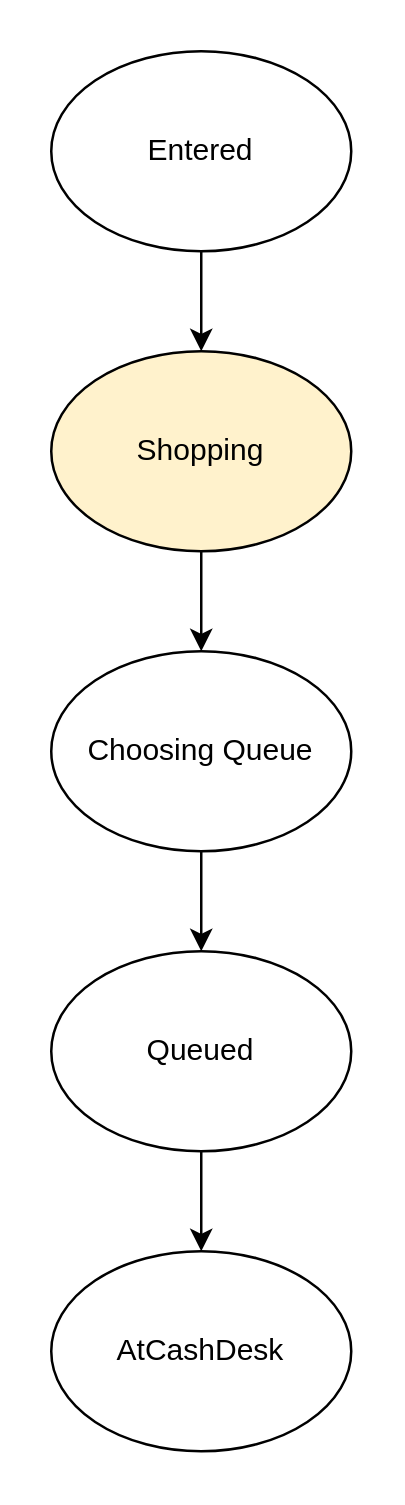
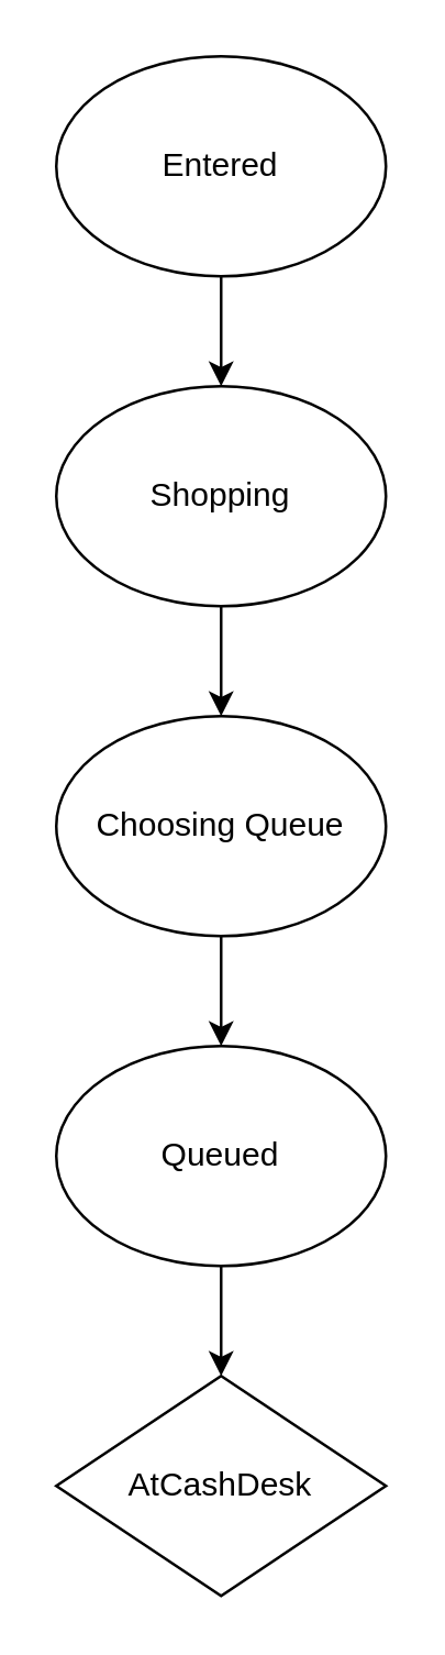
- <mxCell id="5" value="Shopping" style="ellipse;whiteSpace=wrap;html=1;fillColor=#fff2cc;" vertex="1" parent="1"><mxGeometry x="20" y="140" width="120" height="80" as="geometry" /></mxCell>
+ <mxCell id="5" value="Shopping" style="ellipse;whiteSpace=wrap;html=1;" vertex="1" parent="1"><mxGeometry x="20" y="140" width="120" height="80" as="geometry" /></mxCell>
- <mxCell id="10" value="AtCashDesk" style="ellipse;whiteSpace=wrap;html=1;" vertex="1" parent="1"><mxGeometry x="20" y="500" width="120" height="80" as="geometry" /></mxCell>
+ <mxCell id="10" value="AtCashDesk" style="rhombus;whiteSpace=wrap;html=1;" vertex="1" parent="1"><mxGeometry x="20" y="500" width="120" height="80" as="geometry" /></mxCell>
